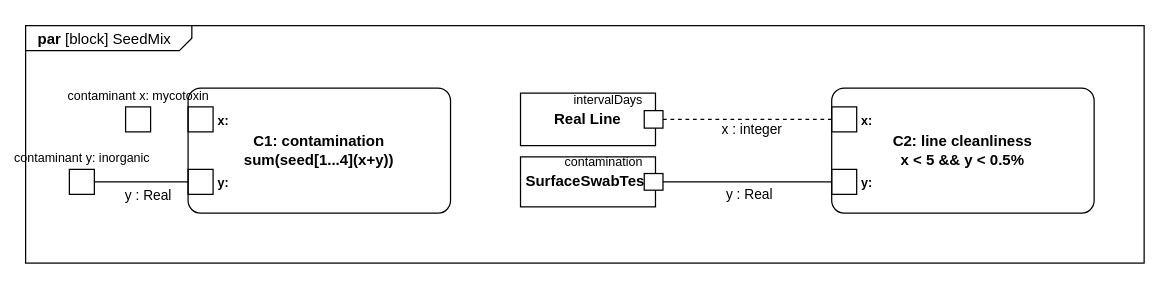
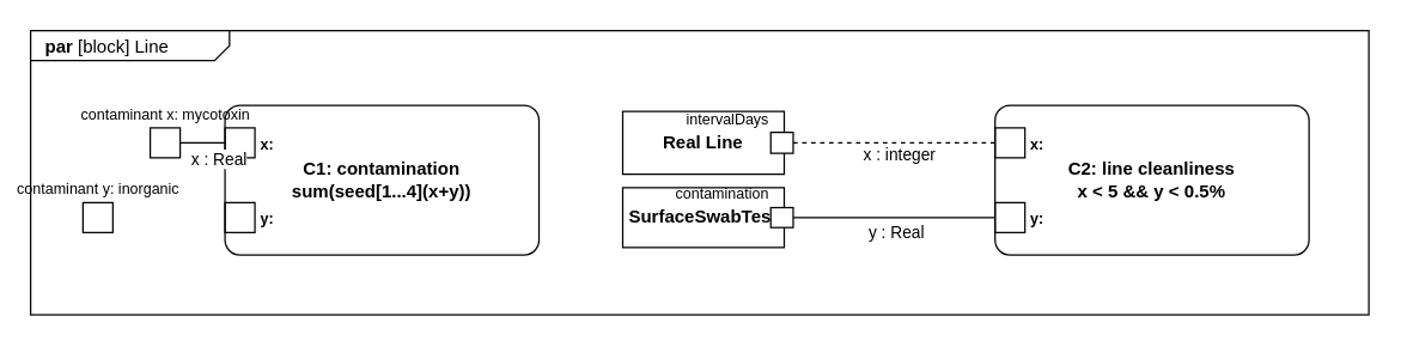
- <mxCell id="2" value="&lt;p style=&quot;margin:0px;margin-top:4px;margin-left:10px;text-align:left;&quot;&gt;&lt;b&gt;par&lt;/b&gt;   [block] SeedMix&lt;/p&gt;" style="html=1;shape=mxgraph.sysml.package;labelX=133;align=left;spacingLeft=10;overflow=fill;whiteSpace=wrap;strokeWidth=1;recursiveResize=0;" parent="1" vertex="1"><mxGeometry x="20" y="20" width="895" height="190" as="geometry" /></mxCell>
+ <mxCell id="2" value="&lt;p style=&quot;margin:0px;margin-top:4px;margin-left:10px;text-align:left;&quot;&gt;&lt;b&gt;par&lt;/b&gt;   [block] Line&lt;/p&gt;" style="html=1;shape=mxgraph.sysml.package;labelX=133;align=left;spacingLeft=10;overflow=fill;whiteSpace=wrap;strokeWidth=1;recursiveResize=0;" parent="1" vertex="1"><mxGeometry x="20" y="20" width="895" height="190" as="geometry" /></mxCell>
+ <mxCell id="8" value="" style="strokeColor=inherit;fillColor=inherit;gradientColor=inherit;endArrow=none;html=1;edgeStyle=none;exitY=0.25;exitX=0;entryY=0.5;entryX=1;rounded=0;" parent="2" source="3" target="6" edge="1"><mxGeometry x="1" relative="1" as="geometry" /></mxCell>
+ <mxCell id="9" value="x : Real" style="edgeLabel;html=1;align=center;verticalAlign=middle;resizable=0;points=[];" parent="8" vertex="1" connectable="0"><mxGeometry x="0.367" relative="1" as="geometry"><mxPoint x="16" y="10" as="offset" /></mxGeometry></mxCell>
- <mxCell id="10" value="" style="strokeColor=inherit;fillColor=inherit;gradientColor=inherit;endArrow=none;html=1;edgeStyle=none;exitY=0.75;exitX=0;entryY=0.5;entryX=1;rounded=0;" parent="2" source="3" target="7" edge="1"><mxGeometry x="1" relative="1" as="geometry" /></mxCell>
- <mxCell id="11" value="y : Real" style="edgeLabel;html=1;align=center;verticalAlign=middle;resizable=0;points=[];" parent="10" vertex="1" connectable="0"><mxGeometry x="0.1" y="1" relative="1" as="geometry"><mxPoint x="8" y="9" as="offset" /></mxGeometry></mxCell>
